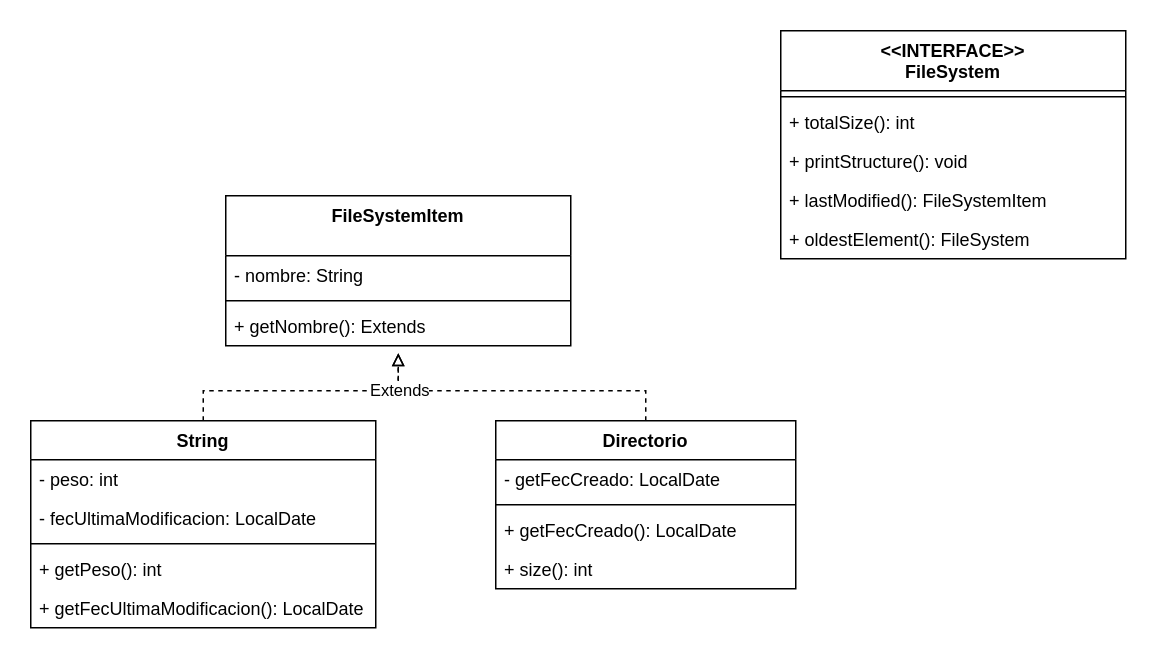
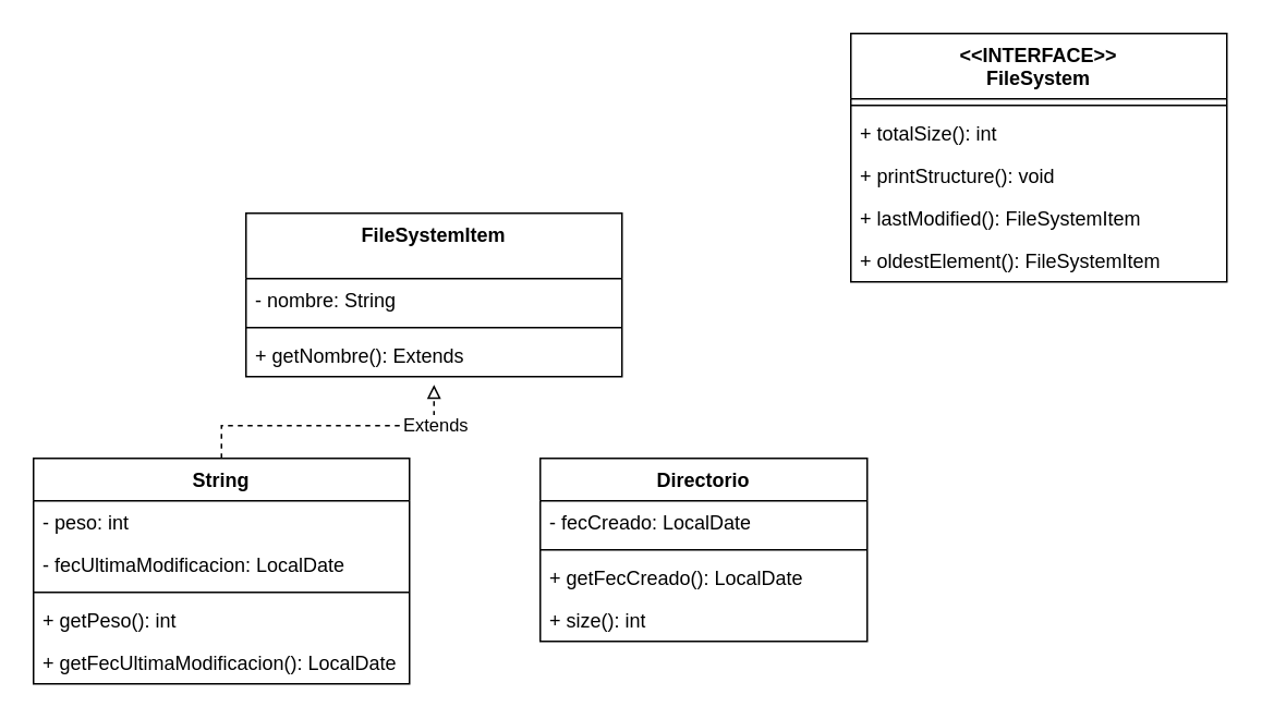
- <mxCell id="21" value="+ oldestElement():&amp;nbsp;&lt;span style=&quot;text-align: center;&quot;&gt;FileSystem&lt;/span&gt;" style="text;strokeColor=none;fillColor=none;align=left;verticalAlign=top;spacingLeft=4;spacingRight=4;overflow=hidden;rotatable=0;points=[[0,0.5],[1,0.5]];portConstraint=eastwest;whiteSpace=wrap;html=1;" vertex="1" parent="16"><mxGeometry y="126" width="230" height="26" as="geometry" /></mxCell>
+ <mxCell id="21" value="+ oldestElement():&amp;nbsp;&lt;span style=&quot;text-align: center;&quot;&gt;FileSystemItem&lt;/span&gt;" style="text;strokeColor=none;fillColor=none;align=left;verticalAlign=top;spacingLeft=4;spacingRight=4;overflow=hidden;rotatable=0;points=[[0,0.5],[1,0.5]];portConstraint=eastwest;whiteSpace=wrap;html=1;" vertex="1" parent="16"><mxGeometry y="126" width="230" height="26" as="geometry" /></mxCell>
- <mxCell id="2" style="edgeStyle=orthogonalEdgeStyle;rounded=0;orthogonalLoop=1;jettySize=auto;html=1;entryX=0.5;entryY=1.192;entryDx=0;entryDy=0;entryPerimeter=0;endArrow=block;endFill=0;dashed=1;" edge="1" parent="1" source="11" target="25"><mxGeometry relative="1" as="geometry"><Array as="points"><mxPoint x="430" y="260" /><mxPoint x="265" y="260" /></Array></mxGeometry></mxCell>
- <mxCell id="12" value="- getFecCreado: LocalDate" style="text;strokeColor=none;fillColor=none;align=left;verticalAlign=top;spacingLeft=4;spacingRight=4;overflow=hidden;rotatable=0;points=[[0,0.5],[1,0.5]];portConstraint=eastwest;whiteSpace=wrap;html=1;" vertex="1" parent="11"><mxGeometry y="26" width="200" height="26" as="geometry" /></mxCell>
+ <mxCell id="12" value="- fecCreado: LocalDate" style="text;strokeColor=none;fillColor=none;align=left;verticalAlign=top;spacingLeft=4;spacingRight=4;overflow=hidden;rotatable=0;points=[[0,0.5],[1,0.5]];portConstraint=eastwest;whiteSpace=wrap;html=1;" vertex="1" parent="11"><mxGeometry y="26" width="200" height="26" as="geometry" /></mxCell>
